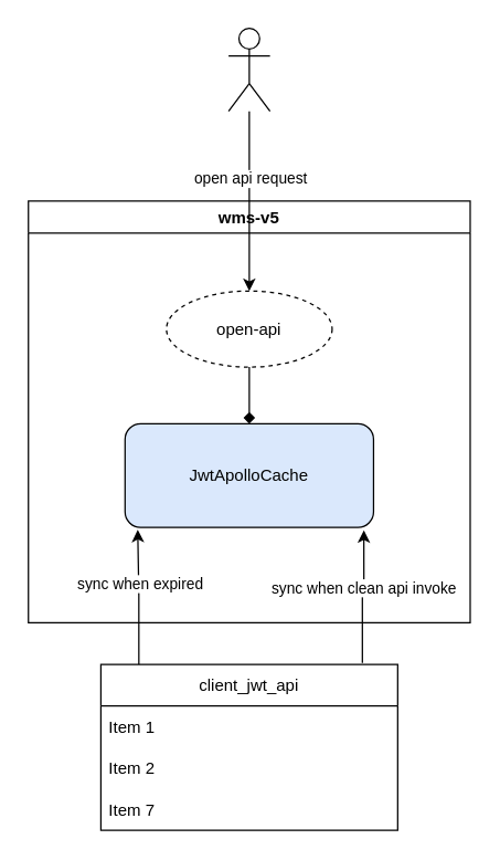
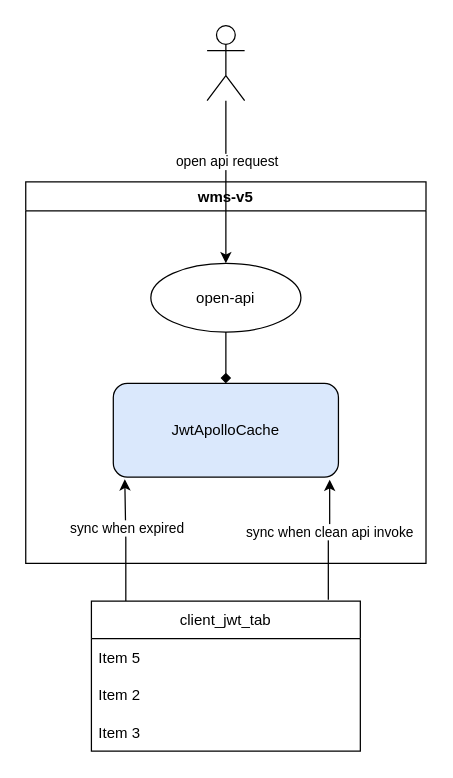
- <mxCell id="5" value="open-api" style="ellipse;whiteSpace=wrap;html=1;dashed=1;" parent="2" vertex="1"><mxGeometry x="100" y="65" width="120" height="55" as="geometry" /></mxCell>
+ <mxCell id="5" value="open-api" style="ellipse;whiteSpace=wrap;html=1;" parent="2" vertex="1"><mxGeometry x="100" y="65" width="120" height="55" as="geometry" /></mxCell>
- <mxCell id="10" value="client_jwt_api" style="swimlane;fontStyle=0;childLayout=stackLayout;horizontal=1;startSize=30;horizontalStack=0;resizeParent=1;resizeParentMax=0;resizeLast=0;collapsible=1;marginBottom=0;" parent="1" vertex="1"><mxGeometry x="72.5" y="480" width="215" height="120" as="geometry" /></mxCell>
+ <mxCell id="10" value="client_jwt_tab" style="swimlane;fontStyle=0;childLayout=stackLayout;horizontal=1;startSize=30;horizontalStack=0;resizeParent=1;resizeParentMax=0;resizeLast=0;collapsible=1;marginBottom=0;" parent="1" vertex="1"><mxGeometry x="72.5" y="480" width="215" height="120" as="geometry" /></mxCell>
- <mxCell id="11" value="Item 1" style="text;strokeColor=none;fillColor=none;align=left;verticalAlign=middle;spacingLeft=4;spacingRight=4;overflow=hidden;points=[[0,0.5],[1,0.5]];portConstraint=eastwest;rotatable=0;" parent="10" vertex="1"><mxGeometry y="30" width="215" height="30" as="geometry" /></mxCell>
+ <mxCell id="11" value="Item 5" style="text;strokeColor=none;fillColor=none;align=left;verticalAlign=middle;spacingLeft=4;spacingRight=4;overflow=hidden;points=[[0,0.5],[1,0.5]];portConstraint=eastwest;rotatable=0;" parent="10" vertex="1"><mxGeometry y="30" width="215" height="30" as="geometry" /></mxCell>
- <mxCell id="13" value="Item 7" style="text;strokeColor=none;fillColor=none;align=left;verticalAlign=middle;spacingLeft=4;spacingRight=4;overflow=hidden;points=[[0,0.5],[1,0.5]];portConstraint=eastwest;rotatable=0;" parent="10" vertex="1"><mxGeometry y="90" width="215" height="30" as="geometry" /></mxCell>
+ <mxCell id="13" value="Item 3" style="text;strokeColor=none;fillColor=none;align=left;verticalAlign=middle;spacingLeft=4;spacingRight=4;overflow=hidden;points=[[0,0.5],[1,0.5]];portConstraint=eastwest;rotatable=0;" parent="10" vertex="1"><mxGeometry y="90" width="215" height="30" as="geometry" /></mxCell>
